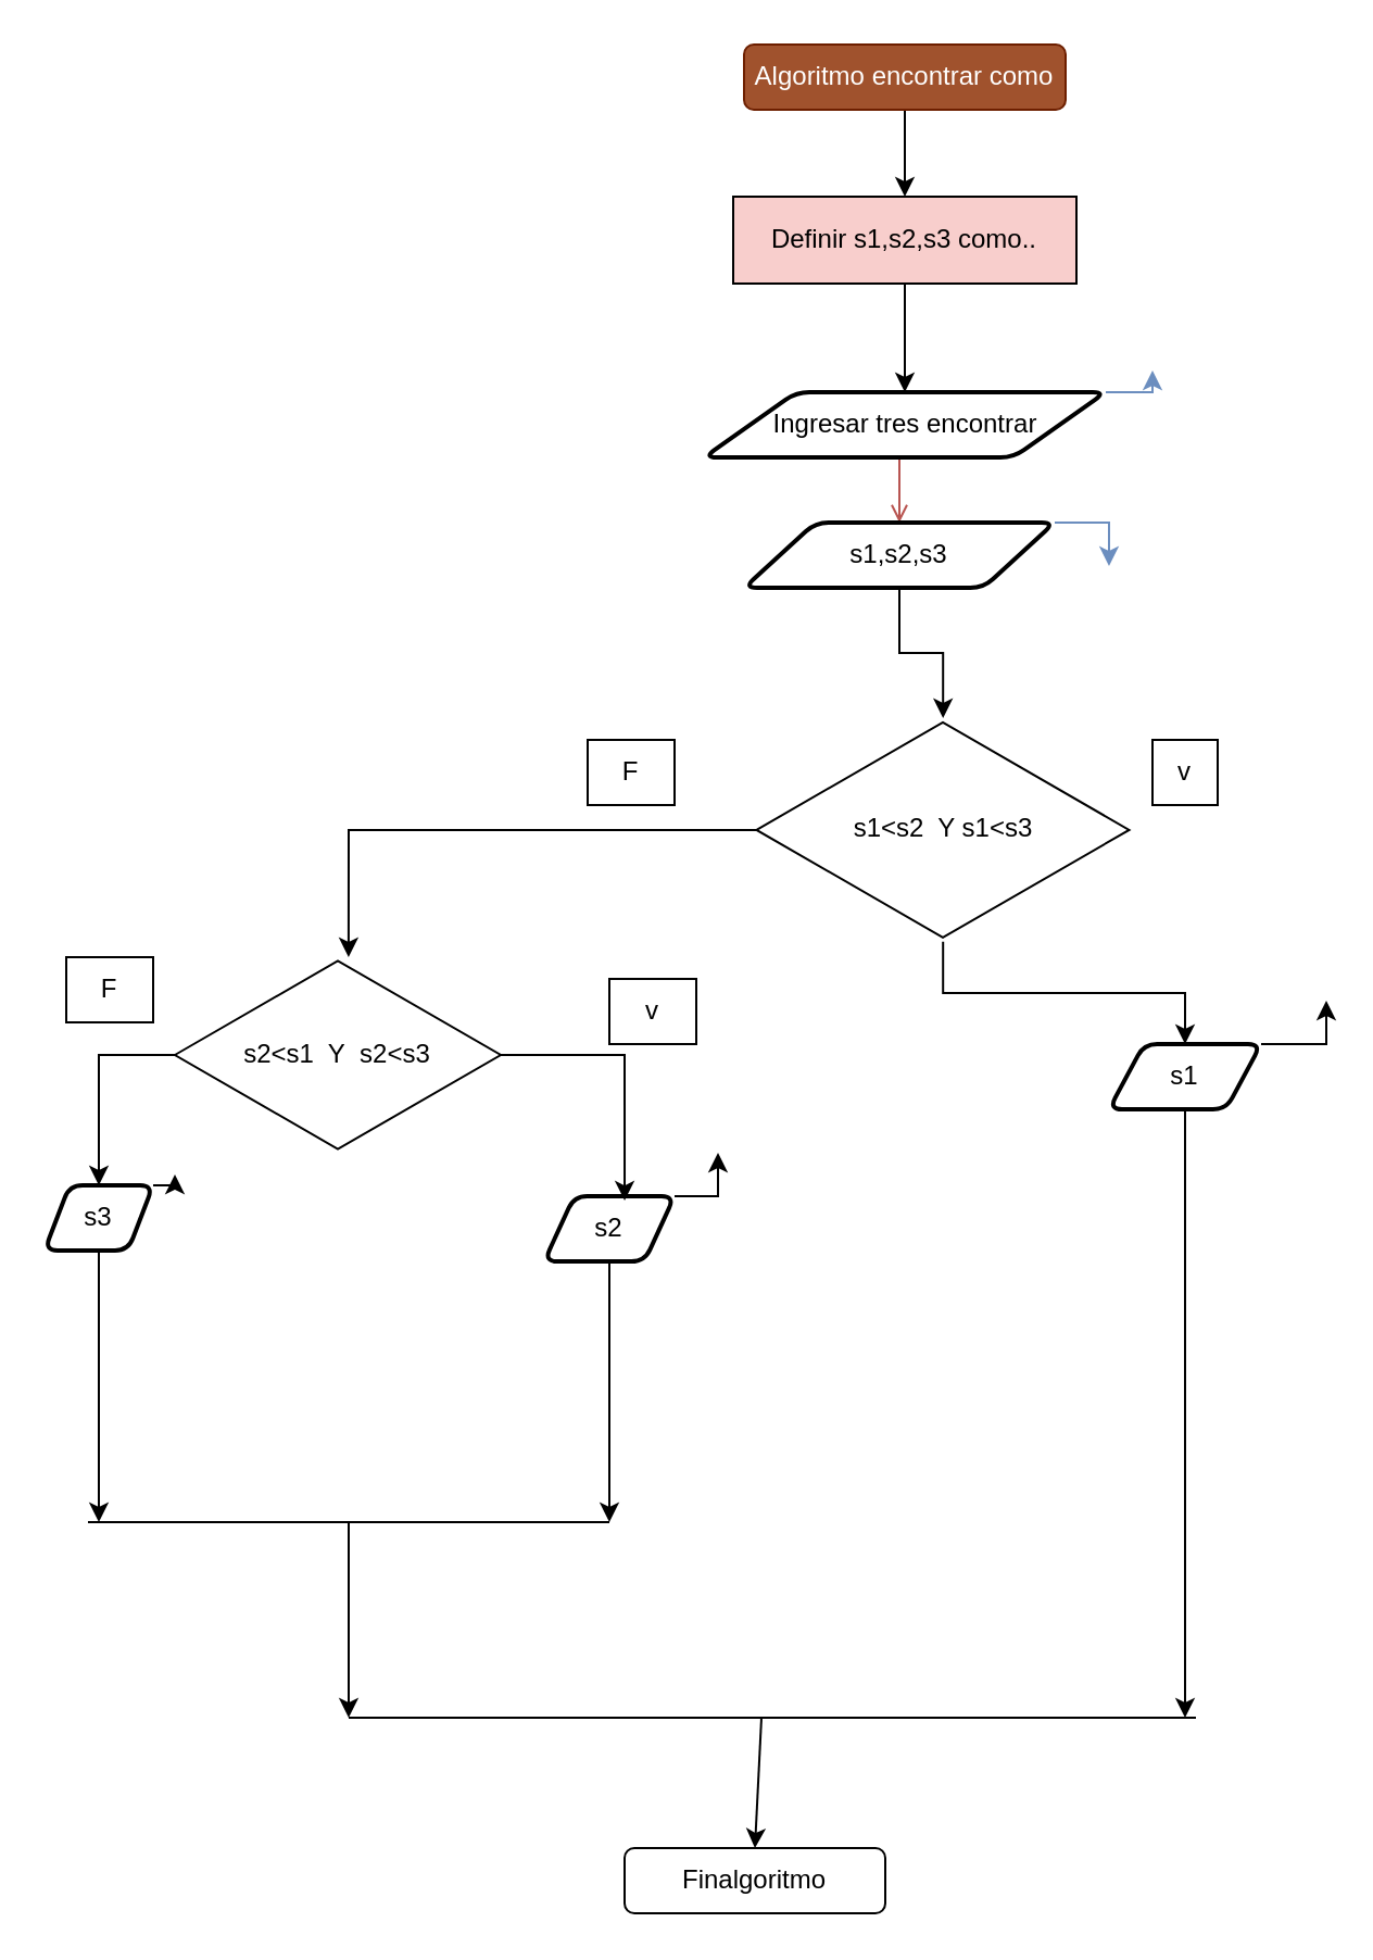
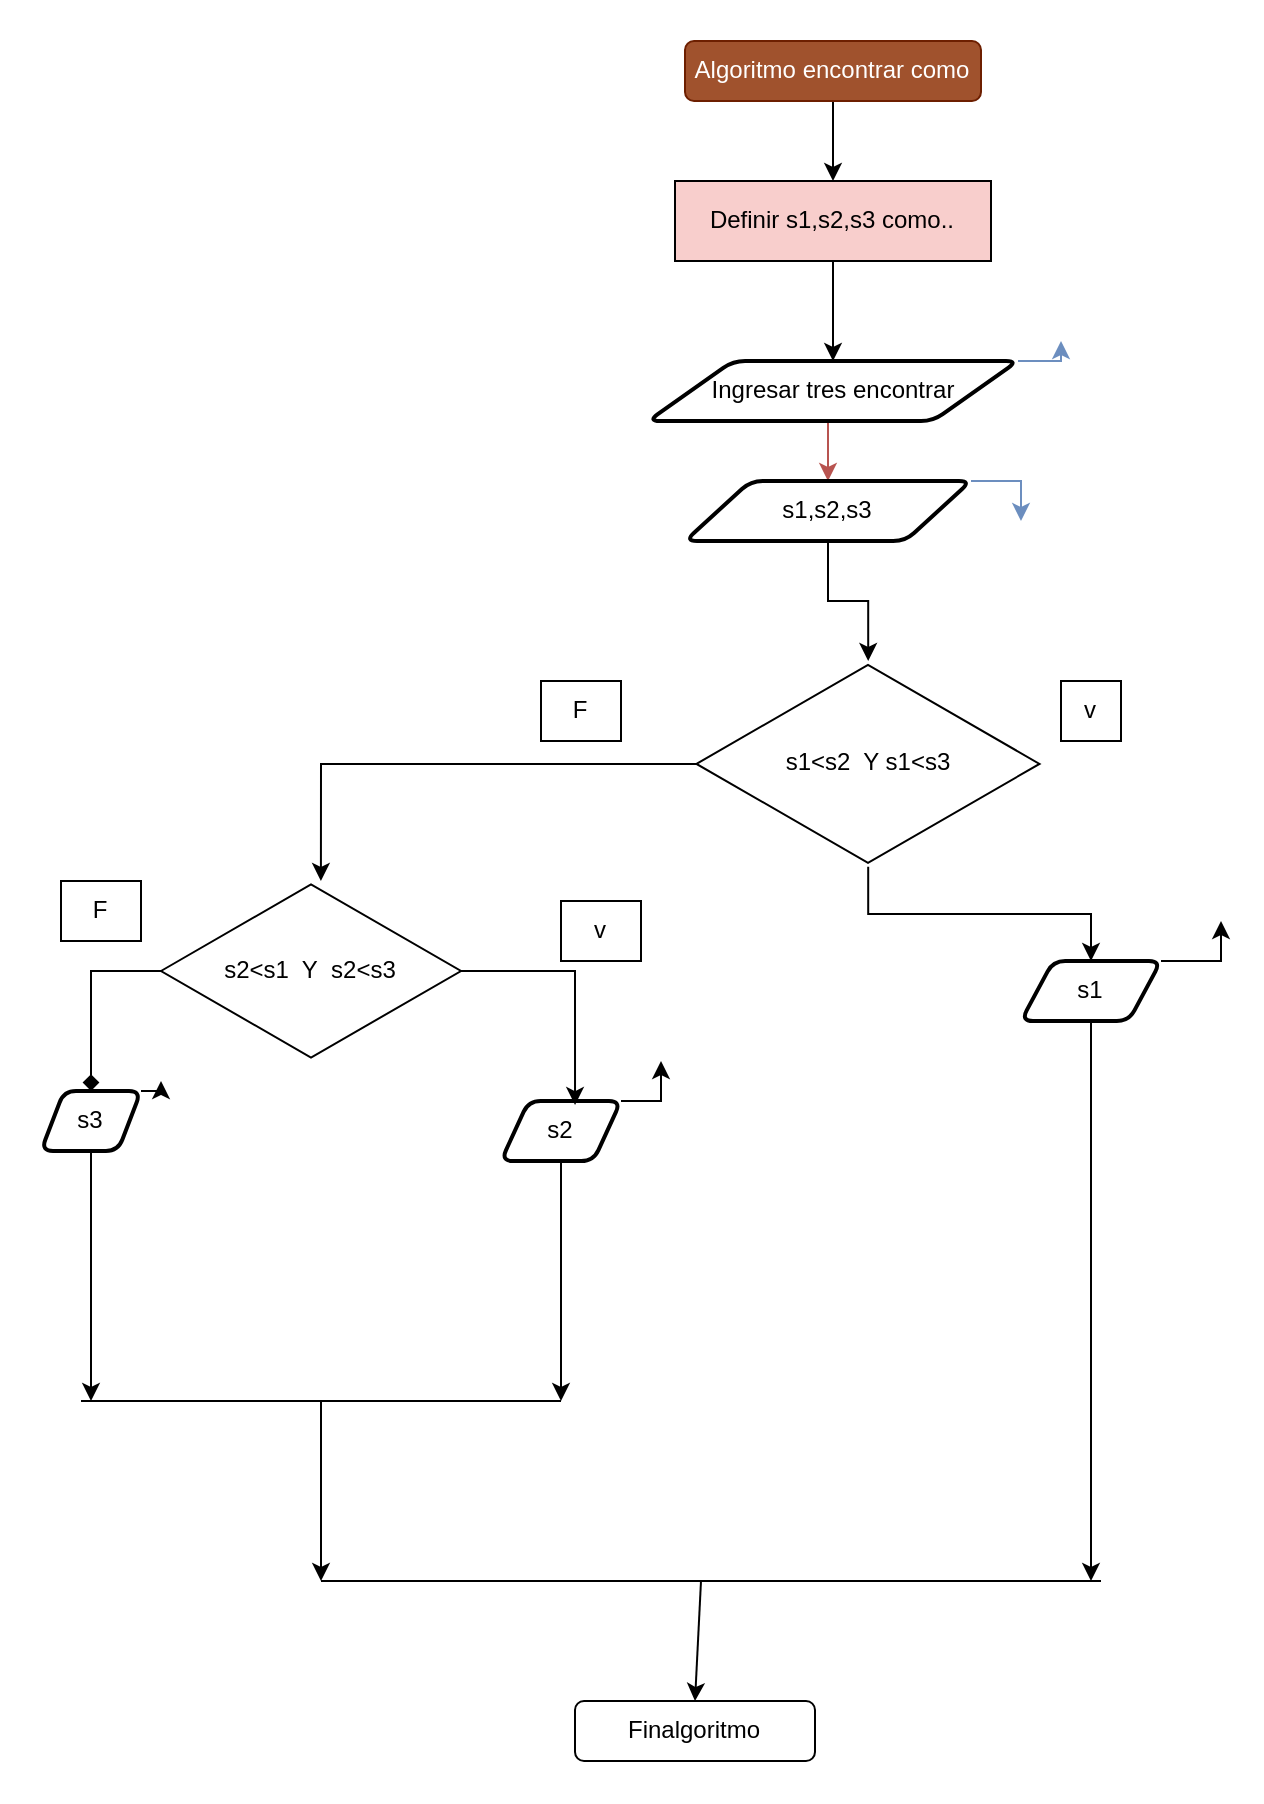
- <mxCell id="7" style="edgeStyle=orthogonalEdgeStyle;rounded=0;orthogonalLoop=1;jettySize=auto;html=1;exitX=0.5;exitY=1;exitDx=0;exitDy=0;entryX=0.5;entryY=0;entryDx=0;entryDy=0;fillColor=#f8cecc;strokeColor=#b85450;endArrow=open;" edge="1" parent="1" source="8" target="11"><mxGeometry relative="1" as="geometry" /></mxCell>
+ <mxCell id="7" style="edgeStyle=orthogonalEdgeStyle;rounded=0;orthogonalLoop=1;jettySize=auto;html=1;exitX=0.5;exitY=1;exitDx=0;exitDy=0;entryX=0.5;entryY=0;entryDx=0;entryDy=0;fillColor=#f8cecc;strokeColor=#b85450;" edge="1" parent="1" source="8" target="11"><mxGeometry relative="1" as="geometry" /></mxCell>
- <mxCell id="14" style="edgeStyle=orthogonalEdgeStyle;rounded=0;orthogonalLoop=1;jettySize=auto;html=1;entryX=0.5;entryY=0;entryDx=0;entryDy=0;" edge="1" parent="1" source="15" target="21"><mxGeometry relative="1" as="geometry" /></mxCell>
+ <mxCell id="14" style="edgeStyle=orthogonalEdgeStyle;rounded=0;orthogonalLoop=1;jettySize=auto;html=1;entryX=0.5;entryY=0;entryDx=0;entryDy=0;endArrow=diamond;" edge="1" parent="1" source="15" target="21"><mxGeometry relative="1" as="geometry" /></mxCell>
